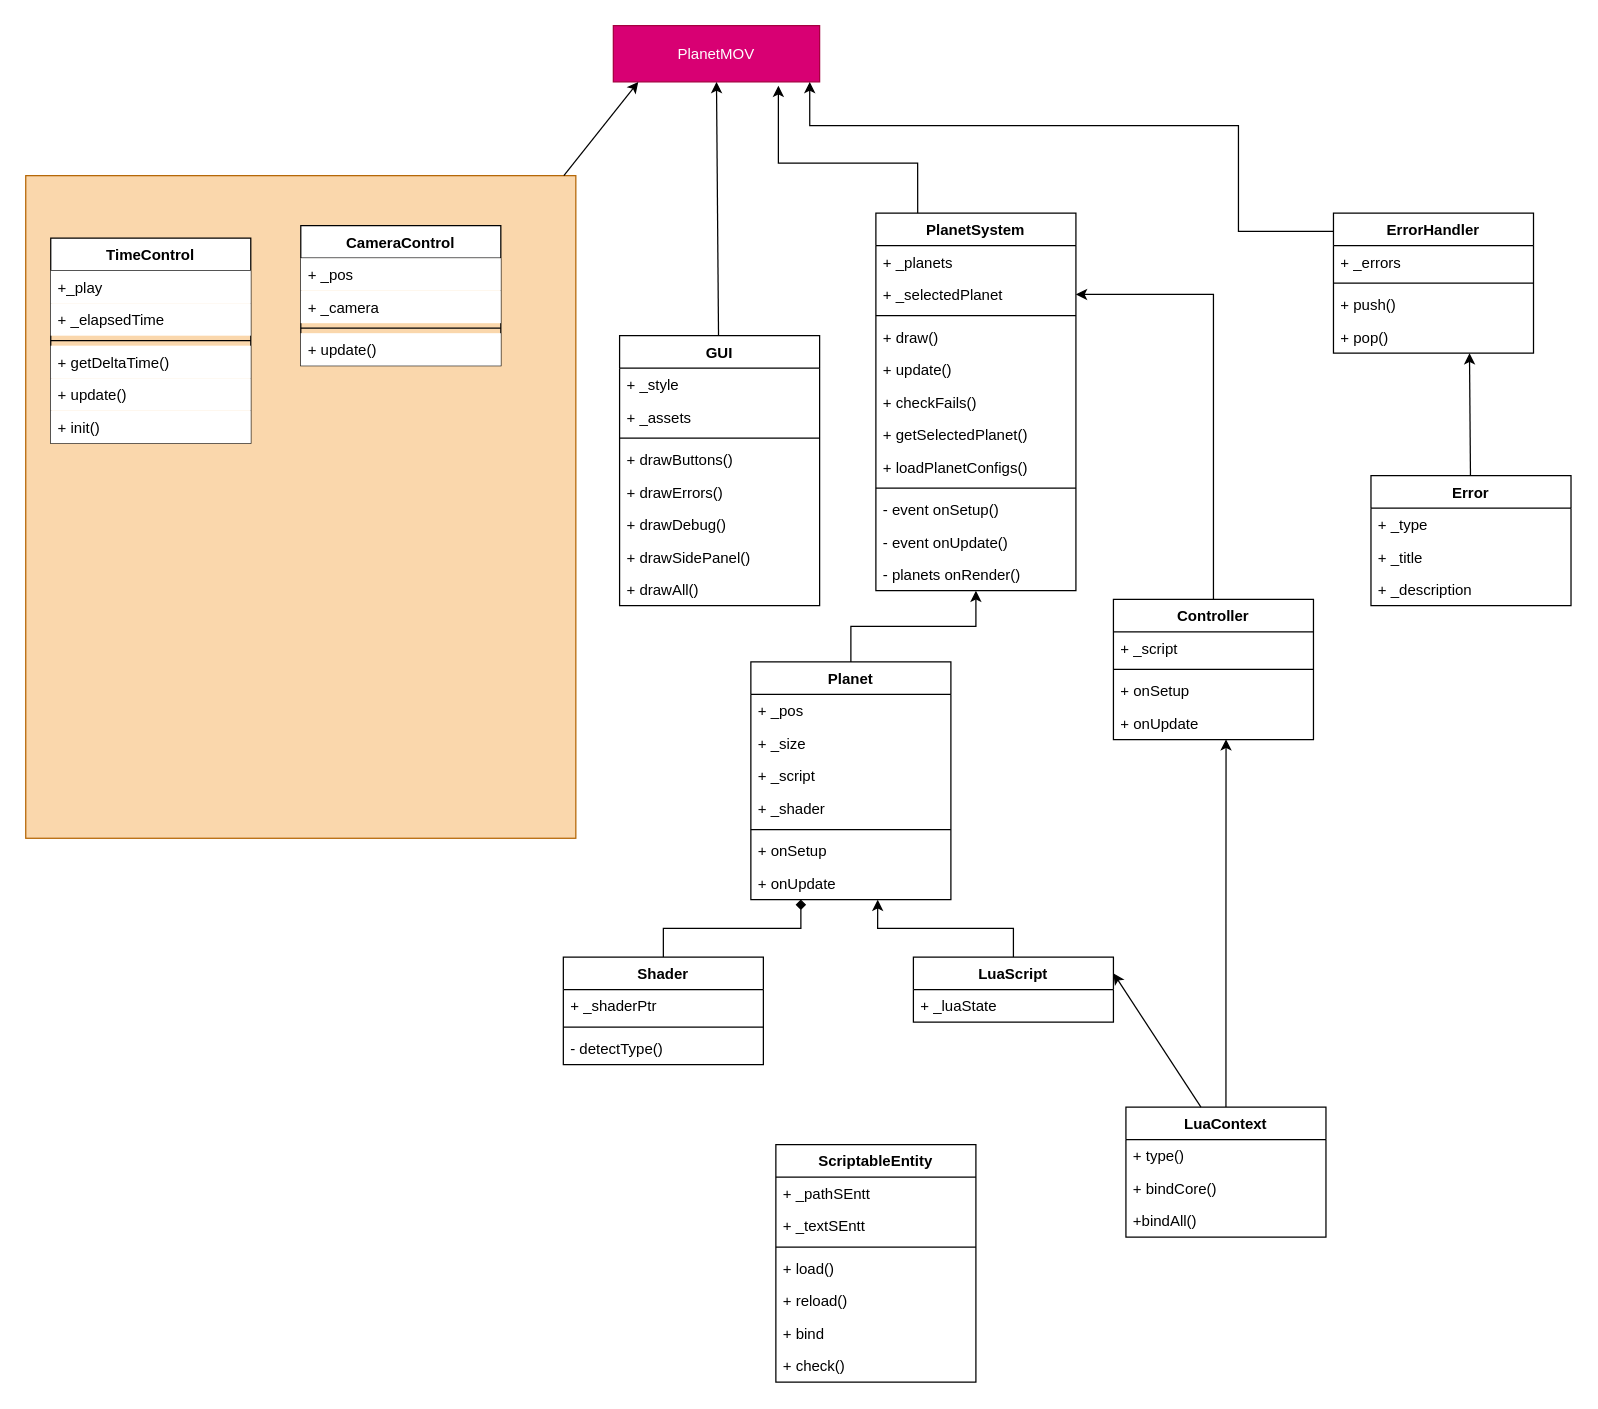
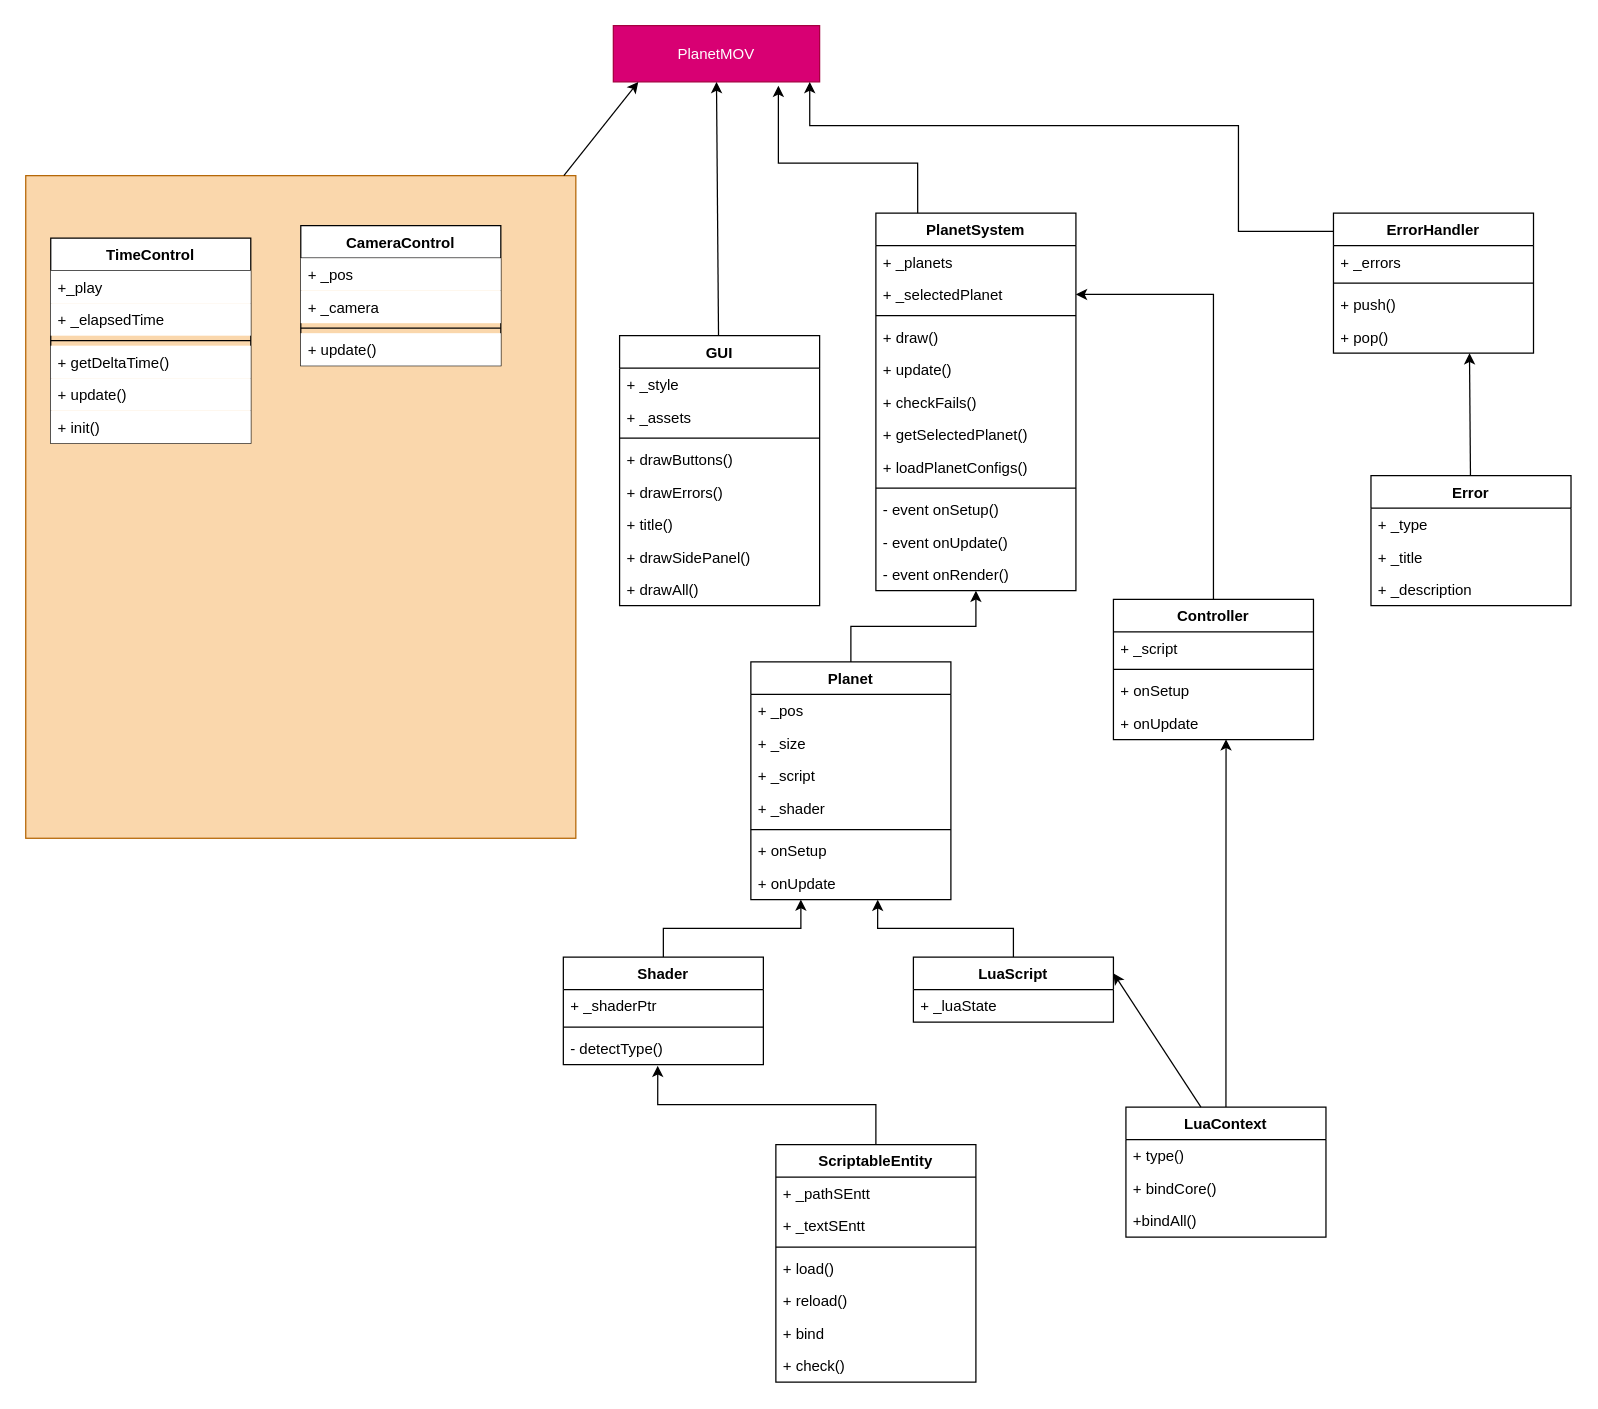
- <mxCell id="80" value="+ drawDebug()" style="text;strokeColor=none;fillColor=none;align=left;verticalAlign=top;spacingLeft=4;spacingRight=4;overflow=hidden;rotatable=0;points=[[0,0.5],[1,0.5]];portConstraint=eastwest;" parent="74" vertex="1"><mxGeometry y="138" width="160" height="26" as="geometry" /></mxCell>
+ <mxCell id="80" value="+ title()" style="text;strokeColor=none;fillColor=none;align=left;verticalAlign=top;spacingLeft=4;spacingRight=4;overflow=hidden;rotatable=0;points=[[0,0.5],[1,0.5]];portConstraint=eastwest;" parent="74" vertex="1"><mxGeometry y="138" width="160" height="26" as="geometry" /></mxCell>
- <mxCell id="29" value="- planets onRender()" style="text;strokeColor=none;fillColor=none;align=left;verticalAlign=top;spacingLeft=4;spacingRight=4;overflow=hidden;rotatable=0;points=[[0,0.5],[1,0.5]];portConstraint=eastwest;" parent="17" vertex="1"><mxGeometry y="276" width="160" height="26" as="geometry" /></mxCell>
+ <mxCell id="29" value="- event onRender()" style="text;strokeColor=none;fillColor=none;align=left;verticalAlign=top;spacingLeft=4;spacingRight=4;overflow=hidden;rotatable=0;points=[[0,0.5],[1,0.5]];portConstraint=eastwest;" parent="17" vertex="1"><mxGeometry y="276" width="160" height="26" as="geometry" /></mxCell>
- <mxCell id="39" style="edgeStyle=orthogonalEdgeStyle;rounded=0;orthogonalLoop=1;jettySize=auto;html=1;entryX=0.25;entryY=1;entryDx=0;entryDy=0;endArrow=diamond;" parent="1" source="40" target="31" edge="1"><mxGeometry relative="1" as="geometry"><mxPoint x="640" y="735" as="targetPoint" /></mxGeometry></mxCell>
+ <mxCell id="39" style="edgeStyle=orthogonalEdgeStyle;rounded=0;orthogonalLoop=1;jettySize=auto;html=1;entryX=0.25;entryY=1;entryDx=0;entryDy=0;" parent="1" source="40" target="31" edge="1"><mxGeometry relative="1" as="geometry"><mxPoint x="640" y="735" as="targetPoint" /></mxGeometry></mxCell>
+ <mxCell id="47" style="edgeStyle=orthogonalEdgeStyle;rounded=0;orthogonalLoop=1;jettySize=auto;html=1;entryX=0.472;entryY=1.038;entryDx=0;entryDy=0;entryPerimeter=0;" parent="1" source="48" target="43" edge="1"><mxGeometry relative="1" as="geometry" /></mxCell>
